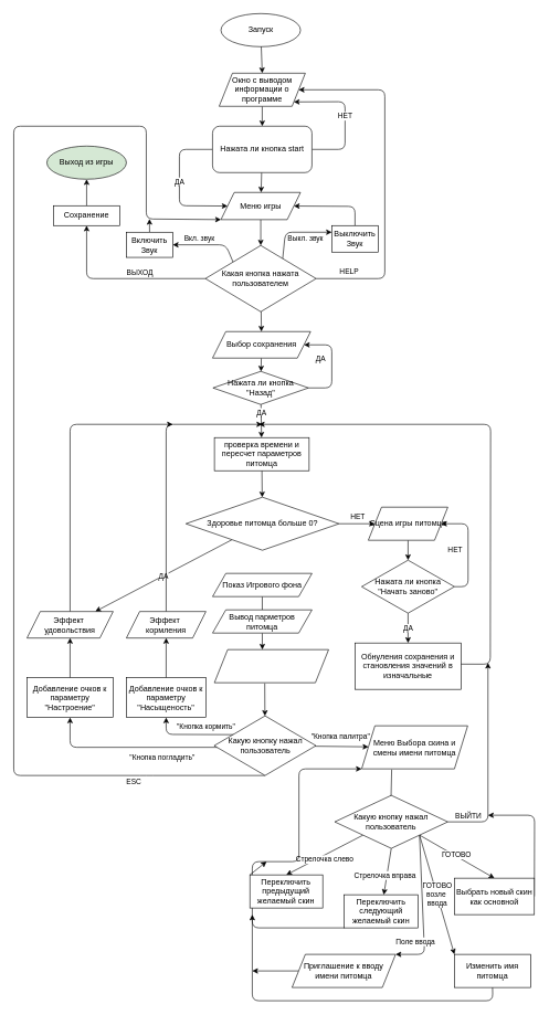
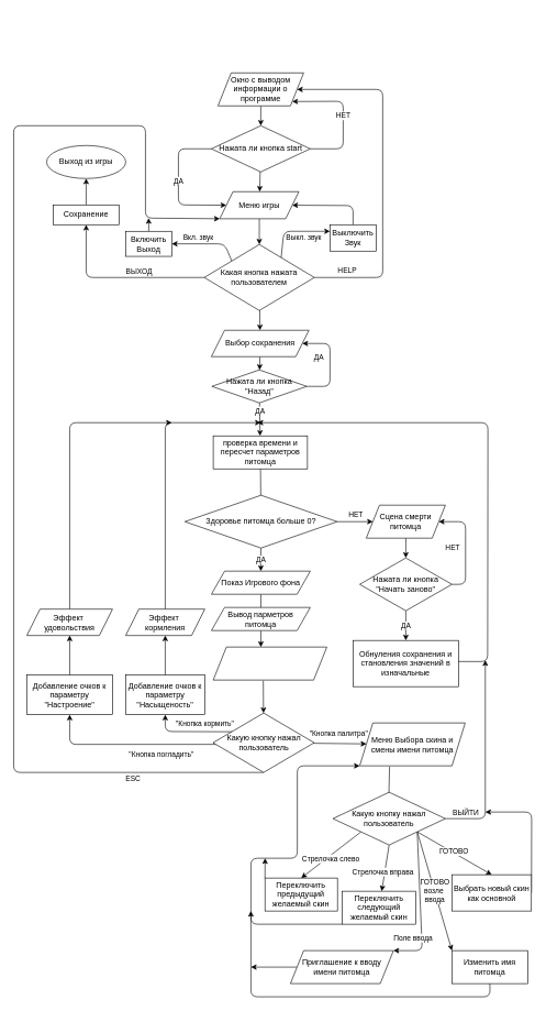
- <mxCell id="2" value="Запуск" style="ellipse;whiteSpace=wrap;html=1;" parent="1" vertex="1"><mxGeometry x="332.75" y="20" width="120" height="50" as="geometry" /></mxCell>
- <mxCell id="17" value="" style="edgeStyle=none;html=1;entryX=0.5;entryY=0;entryDx=0;entryDy=0;" parent="1" source="2" target="33" edge="1"><mxGeometry relative="1" as="geometry"><mxPoint x="394.325" y="100" as="targetPoint" /><mxPoint x="393" y="70" as="sourcePoint" /></mxGeometry></mxCell>
- <mxCell id="16" value="Нажата ли кнопка start" style="whiteSpace=wrap;html=1;rounded=1;" parent="1" vertex="1"><mxGeometry x="320" y="190" width="150" height="70" as="geometry" /></mxCell>
+ <mxCell id="16" value="Нажата ли кнопка start" style="rhombus;whiteSpace=wrap;html=1;" parent="1" vertex="1"><mxGeometry x="320" y="190" width="150" height="70" as="geometry" /></mxCell>
- <mxCell id="29" value="Выход из игры" style="ellipse;whiteSpace=wrap;html=1;fillColor=#d5e8d4;" parent="1" vertex="1"><mxGeometry x="70" y="220" width="120" height="50" as="geometry" /></mxCell>
+ <mxCell id="29" value="Выход из игры" style="ellipse;whiteSpace=wrap;html=1;" parent="1" vertex="1"><mxGeometry x="70" y="220" width="120" height="50" as="geometry" /></mxCell>
- <mxCell id="28" value="Включить Звук" style="rounded=0;whiteSpace=wrap;html=1;" parent="1" vertex="1"><mxGeometry x="190" y="350" width="70" height="38" as="geometry" /></mxCell>
+ <mxCell id="28" value="Включить Выход" style="rounded=0;whiteSpace=wrap;html=1;" parent="1" vertex="1"><mxGeometry x="190" y="350" width="70" height="38" as="geometry" /></mxCell>
- <mxCell id="11" value="" style="edgeStyle=none;html=1;" parent="1" source="12" target="7" edge="1"><mxGeometry relative="1" as="geometry" /></mxCell>
+ <mxCell id="11" value="" style="edgeStyle=none;html=1;endArrow=none;" parent="1" source="12" target="7" edge="1"><mxGeometry relative="1" as="geometry" /></mxCell>
- <mxCell id="39" value="Сцена игры питомца" style="shape=parallelogram;perimeter=parallelogramPerimeter;whiteSpace=wrap;html=1;fixedSize=1;" parent="1" vertex="1"><mxGeometry x="555.06" y="765" width="120" height="50" as="geometry" /></mxCell>
+ <mxCell id="39" value="Сцена смерти питомца" style="shape=parallelogram;perimeter=parallelogramPerimeter;whiteSpace=wrap;html=1;fixedSize=1;" parent="1" vertex="1"><mxGeometry x="555.06" y="765" width="120" height="50" as="geometry" /></mxCell>
- <mxCell id="6" value="ДА" style="edgeStyle=none;html=1;" parent="1" source="7" target="57" edge="1"><mxGeometry relative="1" as="geometry"><mxPoint x="396" y="830" as="targetPoint" /></mxGeometry></mxCell>
+ <mxCell id="6" value="ДА" style="edgeStyle=none;html=1;entryX=0.5;entryY=0;entryDx=0;entryDy=0;" parent="1" source="7" target="41" edge="1"><mxGeometry relative="1" as="geometry"><mxPoint x="396" y="830" as="targetPoint" /></mxGeometry></mxCell>
- <mxCell id="82" value="Переключить предыдущий желаемый скин" style="rounded=0;glass=0;whiteSpace=wrap;html=1;" parent="1" vertex="1"><mxGeometry x="376.31" y="1320" width="110" height="50" as="geometry" /></mxCell>
+ <mxCell id="82" value="Переключить предыдущий желаемый скин" style="rounded=0;glass=0;whiteSpace=wrap;html=1;" parent="1" vertex="1"><mxGeometry x="401.31" y="1330" width="110" height="50" as="geometry" /></mxCell>
